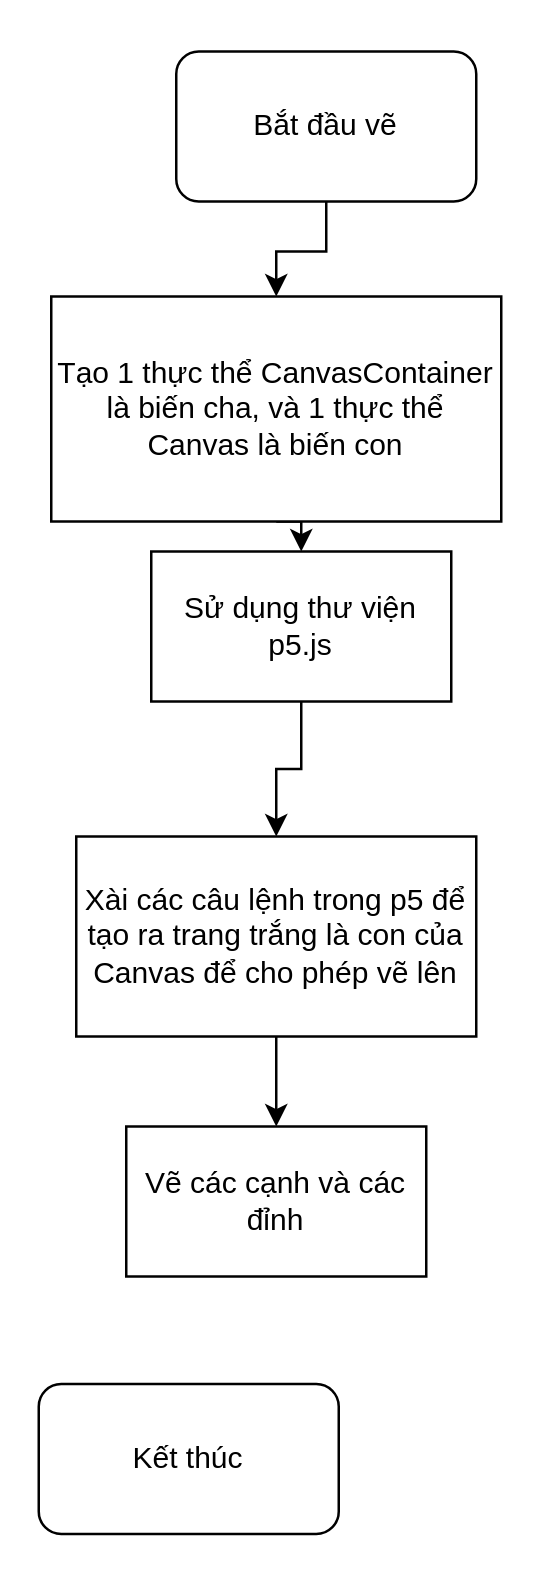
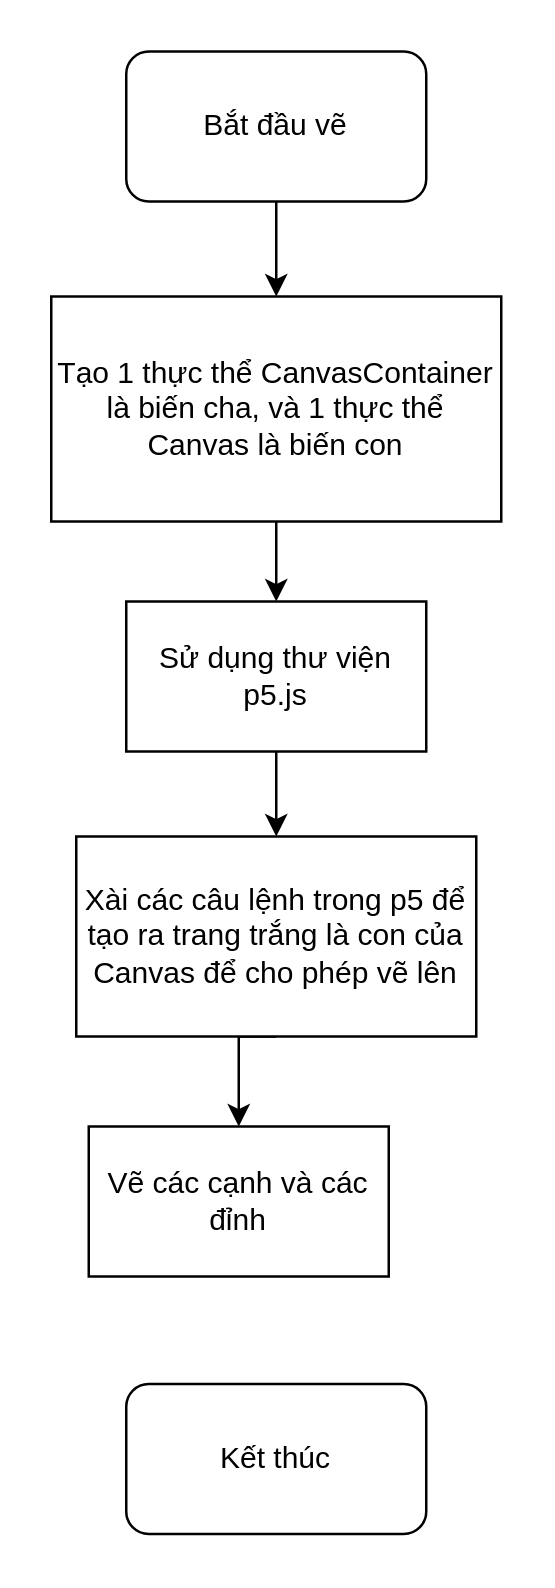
- <mxCell id="3" value="Bắt đầu vẽ" style="rounded=1;whiteSpace=wrap;html=1;" parent="1" vertex="1"><mxGeometry x="70" y="20" width="120" height="60" as="geometry" /></mxCell>
+ <mxCell id="3" value="Bắt đầu vẽ" style="rounded=1;whiteSpace=wrap;html=1;" parent="1" vertex="1"><mxGeometry x="50" y="20" width="120" height="60" as="geometry" /></mxCell>
- <mxCell id="7" value="Sử dụng thư viện p5.js" style="rounded=0;whiteSpace=wrap;html=1;" parent="1" vertex="1"><mxGeometry x="60" y="220" width="120" height="60" as="geometry" /></mxCell>
+ <mxCell id="7" value="Sử dụng thư viện p5.js" style="rounded=0;whiteSpace=wrap;html=1;" parent="1" vertex="1"><mxGeometry x="50" y="240" width="120" height="60" as="geometry" /></mxCell>
- <mxCell id="10" value="Vẽ các cạnh và các đỉnh" style="rounded=0;whiteSpace=wrap;html=1;" parent="1" vertex="1"><mxGeometry x="50" y="450" width="120" height="60" as="geometry" /></mxCell>
+ <mxCell id="10" value="Vẽ các cạnh và các đỉnh" style="rounded=0;whiteSpace=wrap;html=1;" parent="1" vertex="1"><mxGeometry x="35" y="450" width="120" height="60" as="geometry" /></mxCell>
- <mxCell id="11" value="Kết thúc" style="rounded=1;whiteSpace=wrap;html=1;" parent="1" vertex="1"><mxGeometry x="15" y="553" width="120" height="60" as="geometry" /></mxCell>
+ <mxCell id="11" value="Kết thúc" style="rounded=1;whiteSpace=wrap;html=1;" parent="1" vertex="1"><mxGeometry x="50" y="553" width="120" height="60" as="geometry" /></mxCell>
